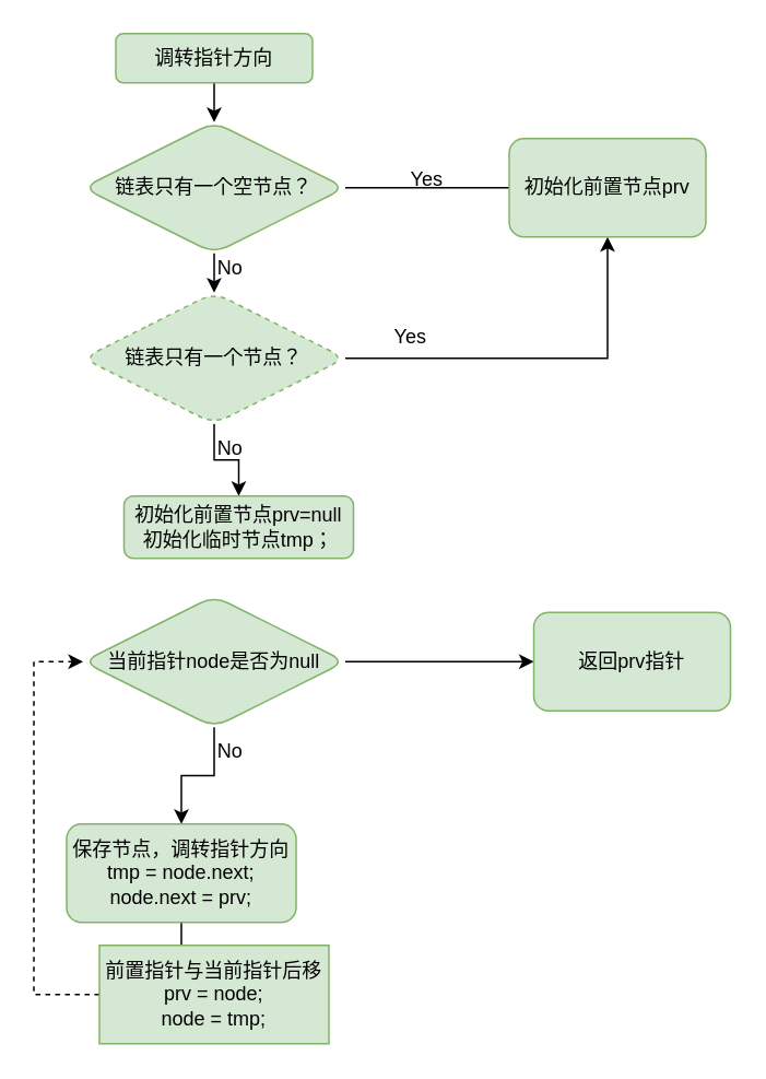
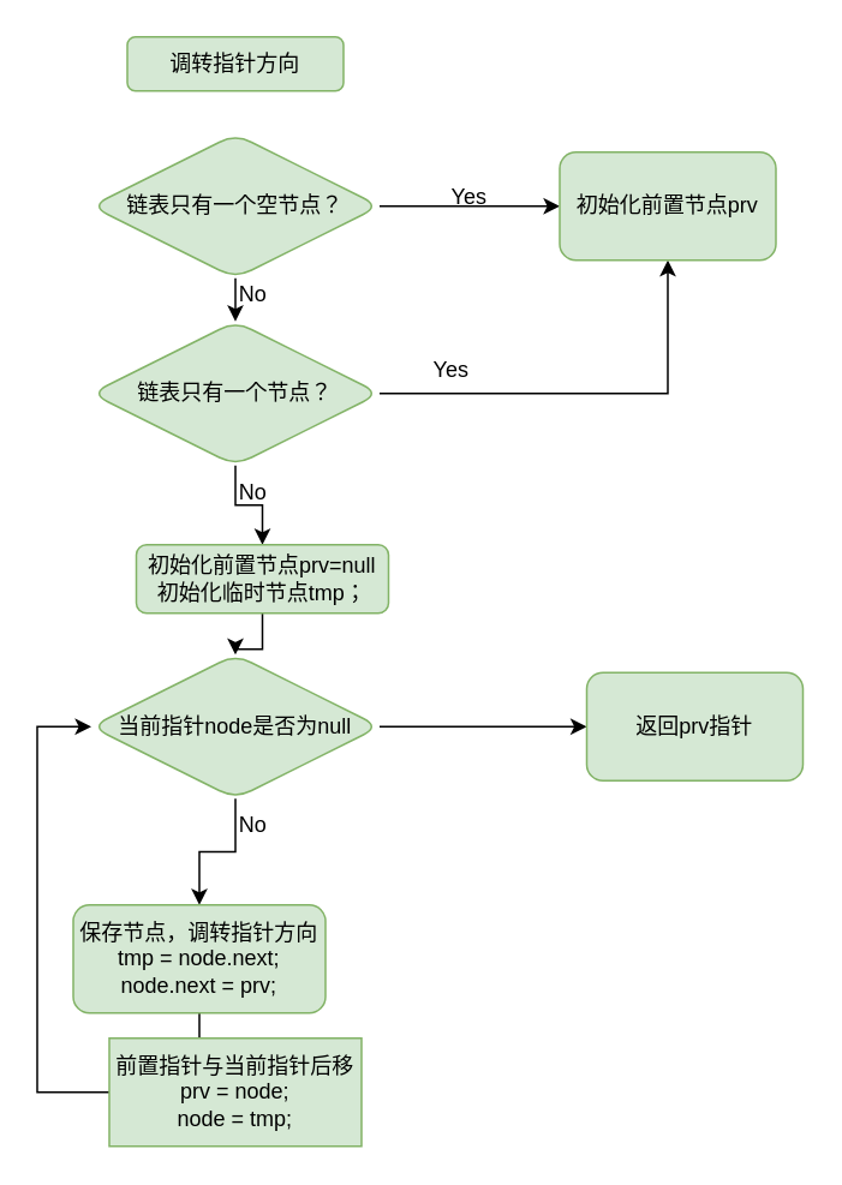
- <mxCell id="2" value="" style="edgeStyle=orthogonalEdgeStyle;rounded=0;orthogonalLoop=1;jettySize=auto;html=1;" parent="1" source="3" target="6" edge="1"><mxGeometry relative="1" as="geometry" /></mxCell>
- <mxCell id="5" value="" style="edgeStyle=orthogonalEdgeStyle;rounded=0;orthogonalLoop=1;jettySize=auto;html=1;endArrow=none;" parent="1" source="6" target="10" edge="1"><mxGeometry relative="1" as="geometry" /></mxCell>
+ <mxCell id="5" value="" style="edgeStyle=orthogonalEdgeStyle;rounded=0;orthogonalLoop=1;jettySize=auto;html=1;" parent="1" source="6" target="10" edge="1"><mxGeometry relative="1" as="geometry" /></mxCell>
- <mxCell id="9" value="&lt;span&gt;链表只有一个节点？&lt;/span&gt;" style="rhombus;whiteSpace=wrap;html=1;fillColor=#d5e8d4;strokeColor=#82b366;rounded=1;dashed=1;" parent="1" vertex="1"><mxGeometry x="50" y="178" width="160" height="80" as="geometry" /></mxCell>
+ <mxCell id="9" value="&lt;span&gt;链表只有一个节点？&lt;/span&gt;" style="rhombus;whiteSpace=wrap;html=1;fillColor=#d5e8d4;strokeColor=#82b366;rounded=1;" parent="1" vertex="1"><mxGeometry x="50" y="178" width="160" height="80" as="geometry" /></mxCell>
+ <mxCell id="14" value="" style="edgeStyle=orthogonalEdgeStyle;rounded=0;orthogonalLoop=1;jettySize=auto;html=1;" parent="1" source="15" target="19" edge="1"><mxGeometry relative="1" as="geometry" /></mxCell>
- <mxCell id="23" style="edgeStyle=orthogonalEdgeStyle;rounded=0;orthogonalLoop=1;jettySize=auto;html=1;exitX=0;exitY=0.5;exitDx=0;exitDy=0;entryX=0;entryY=0.5;entryDx=0;entryDy=0;dashed=1;" parent="1" source="24" target="19" edge="1"><mxGeometry relative="1" as="geometry"><Array as="points"><mxPoint x="20" y="606" /><mxPoint x="20" y="403" /></Array></mxGeometry></mxCell>
+ <mxCell id="23" style="edgeStyle=orthogonalEdgeStyle;rounded=0;orthogonalLoop=1;jettySize=auto;html=1;exitX=0;exitY=0.5;exitDx=0;exitDy=0;entryX=0;entryY=0.5;entryDx=0;entryDy=0;" parent="1" source="24" target="19" edge="1"><mxGeometry relative="1" as="geometry"><Array as="points"><mxPoint x="20" y="606" /><mxPoint x="20" y="403" /></Array></mxGeometry></mxCell>
